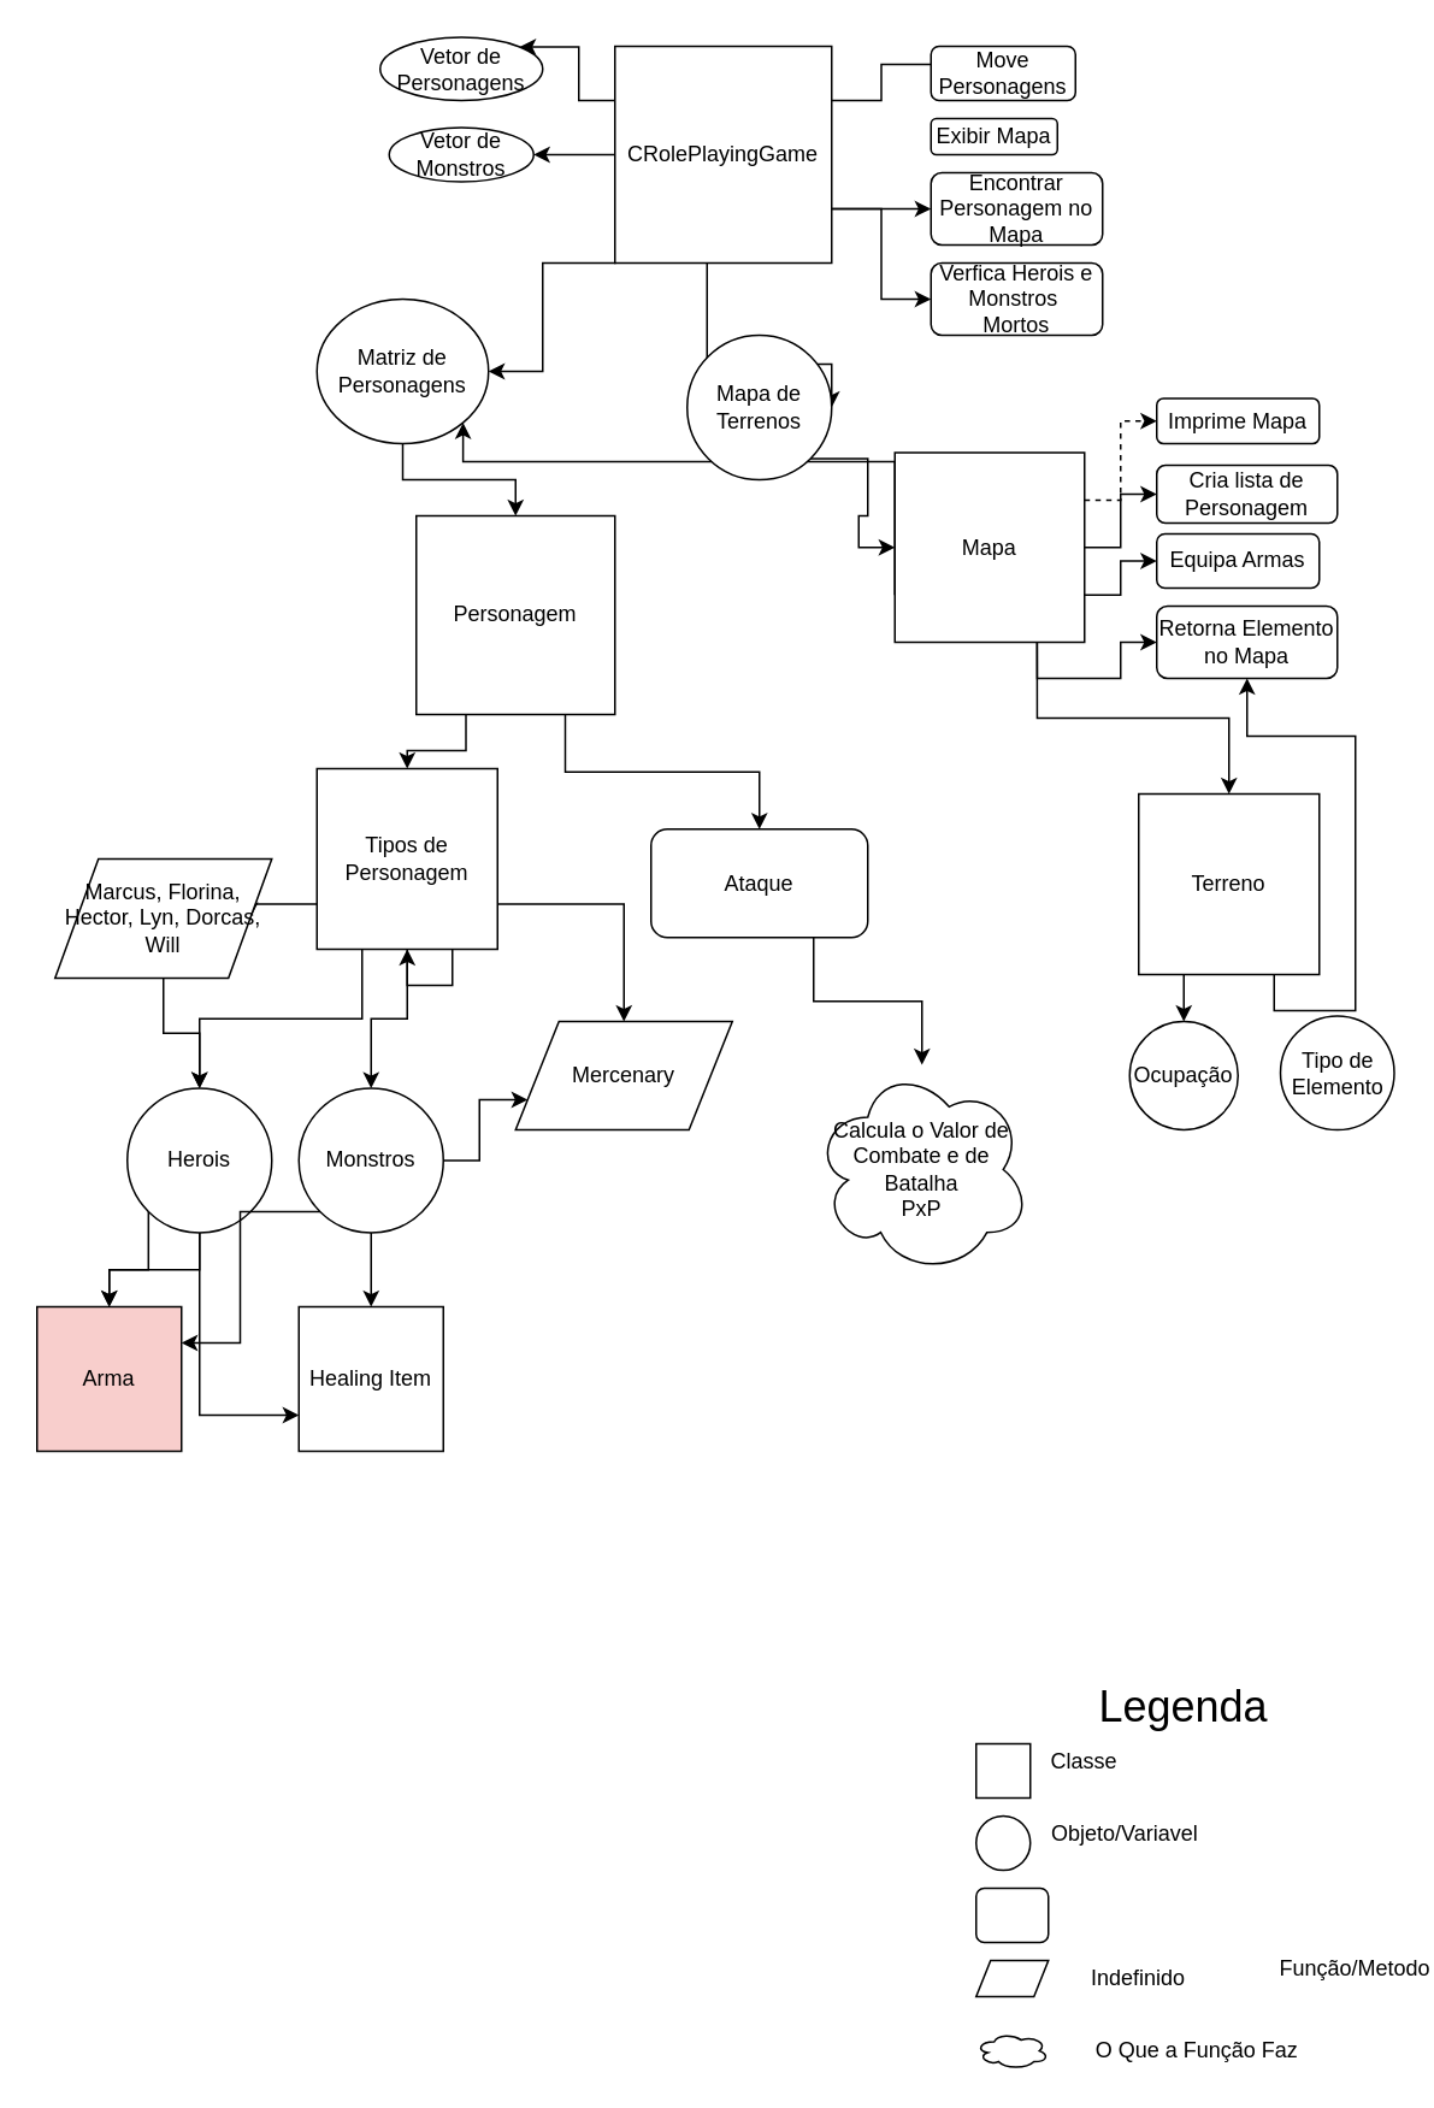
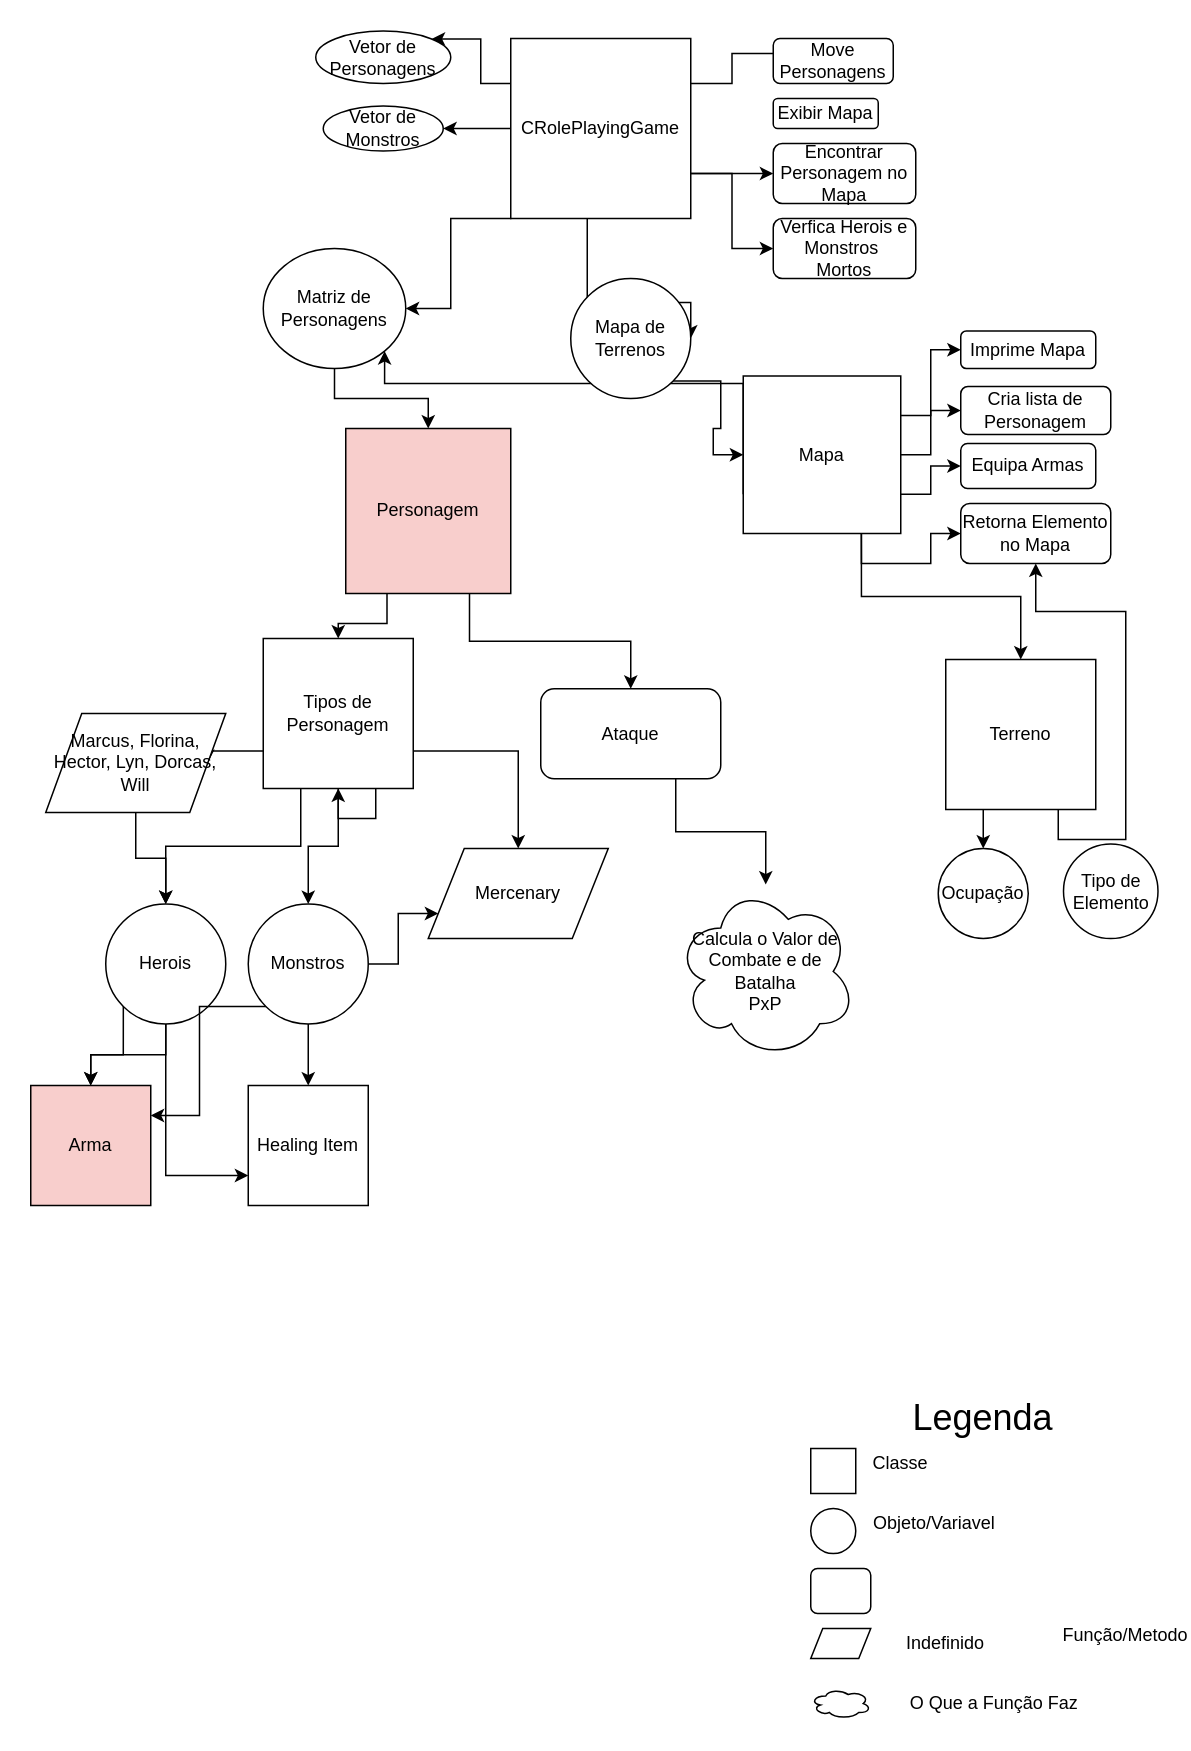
- <mxCell id="14" style="edgeStyle=orthogonalEdgeStyle;rounded=0;orthogonalLoop=1;jettySize=auto;html=1;exitX=1;exitY=0.25;exitDx=0;exitDy=0;entryX=0;entryY=0.5;entryDx=0;entryDy=0;dashed=1;" parent="1" source="19" target="50" edge="1"><mxGeometry relative="1" as="geometry" /></mxCell>
+ <mxCell id="14" style="edgeStyle=orthogonalEdgeStyle;rounded=0;orthogonalLoop=1;jettySize=auto;html=1;exitX=1;exitY=0.25;exitDx=0;exitDy=0;entryX=0;entryY=0.5;entryDx=0;entryDy=0;" parent="1" source="19" target="50" edge="1"><mxGeometry relative="1" as="geometry" /></mxCell>
- <mxCell id="12" value="Personagem" style="whiteSpace=wrap;html=1;aspect=fixed;" parent="1" vertex="1"><mxGeometry x="230" y="285" width="110" height="110" as="geometry" /></mxCell>
+ <mxCell id="12" value="Personagem" style="whiteSpace=wrap;html=1;aspect=fixed;fillColor=#f8cecc;" parent="1" vertex="1"><mxGeometry x="230" y="285" width="110" height="110" as="geometry" /></mxCell>
